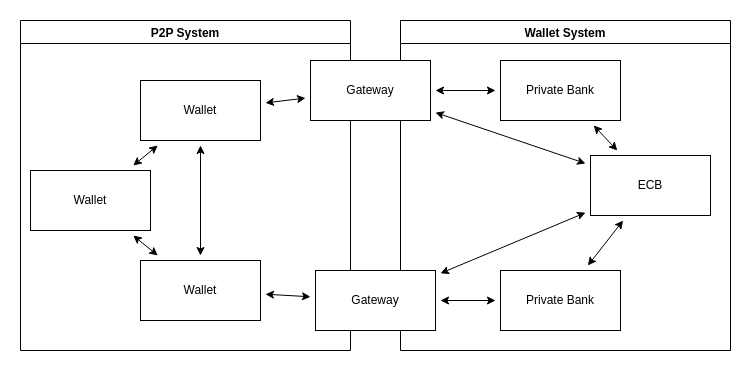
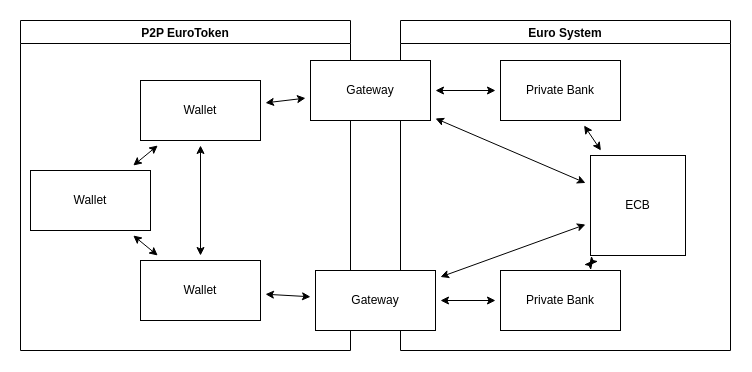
- <mxCell id="2" value="P2P System" style="swimlane;" parent="1" vertex="1"><mxGeometry x="20" y="20" width="330" height="330" as="geometry"><mxRectangle x="70" y="70" width="90" height="23" as="alternateBounds" /></mxGeometry></mxCell>
+ <mxCell id="2" value="P2P EuroToken" style="swimlane;" parent="1" vertex="1"><mxGeometry x="20" y="20" width="330" height="330" as="geometry"><mxRectangle x="70" y="70" width="90" height="23" as="alternateBounds" /></mxGeometry></mxCell>
- <mxCell id="9" value="Wallet System" style="swimlane;" parent="1" vertex="1"><mxGeometry x="400" y="20" width="330" height="330" as="geometry"><mxRectangle x="450" y="70" width="90" height="23" as="alternateBounds" /></mxGeometry></mxCell>
+ <mxCell id="9" value="Euro System" style="swimlane;" parent="1" vertex="1"><mxGeometry x="400" y="20" width="330" height="330" as="geometry"><mxRectangle x="450" y="70" width="90" height="23" as="alternateBounds" /></mxGeometry></mxCell>
- <mxCell id="12" value="ECB" style="rounded=0;whiteSpace=wrap;html=1;" parent="9" vertex="1"><mxGeometry x="190" y="135" width="120" height="60" as="geometry" /></mxCell>
+ <mxCell id="12" value="ECB" style="rounded=0;whiteSpace=wrap;html=1;" parent="9" vertex="1"><mxGeometry x="190" y="135" width="95" height="100" as="geometry" /></mxCell>
